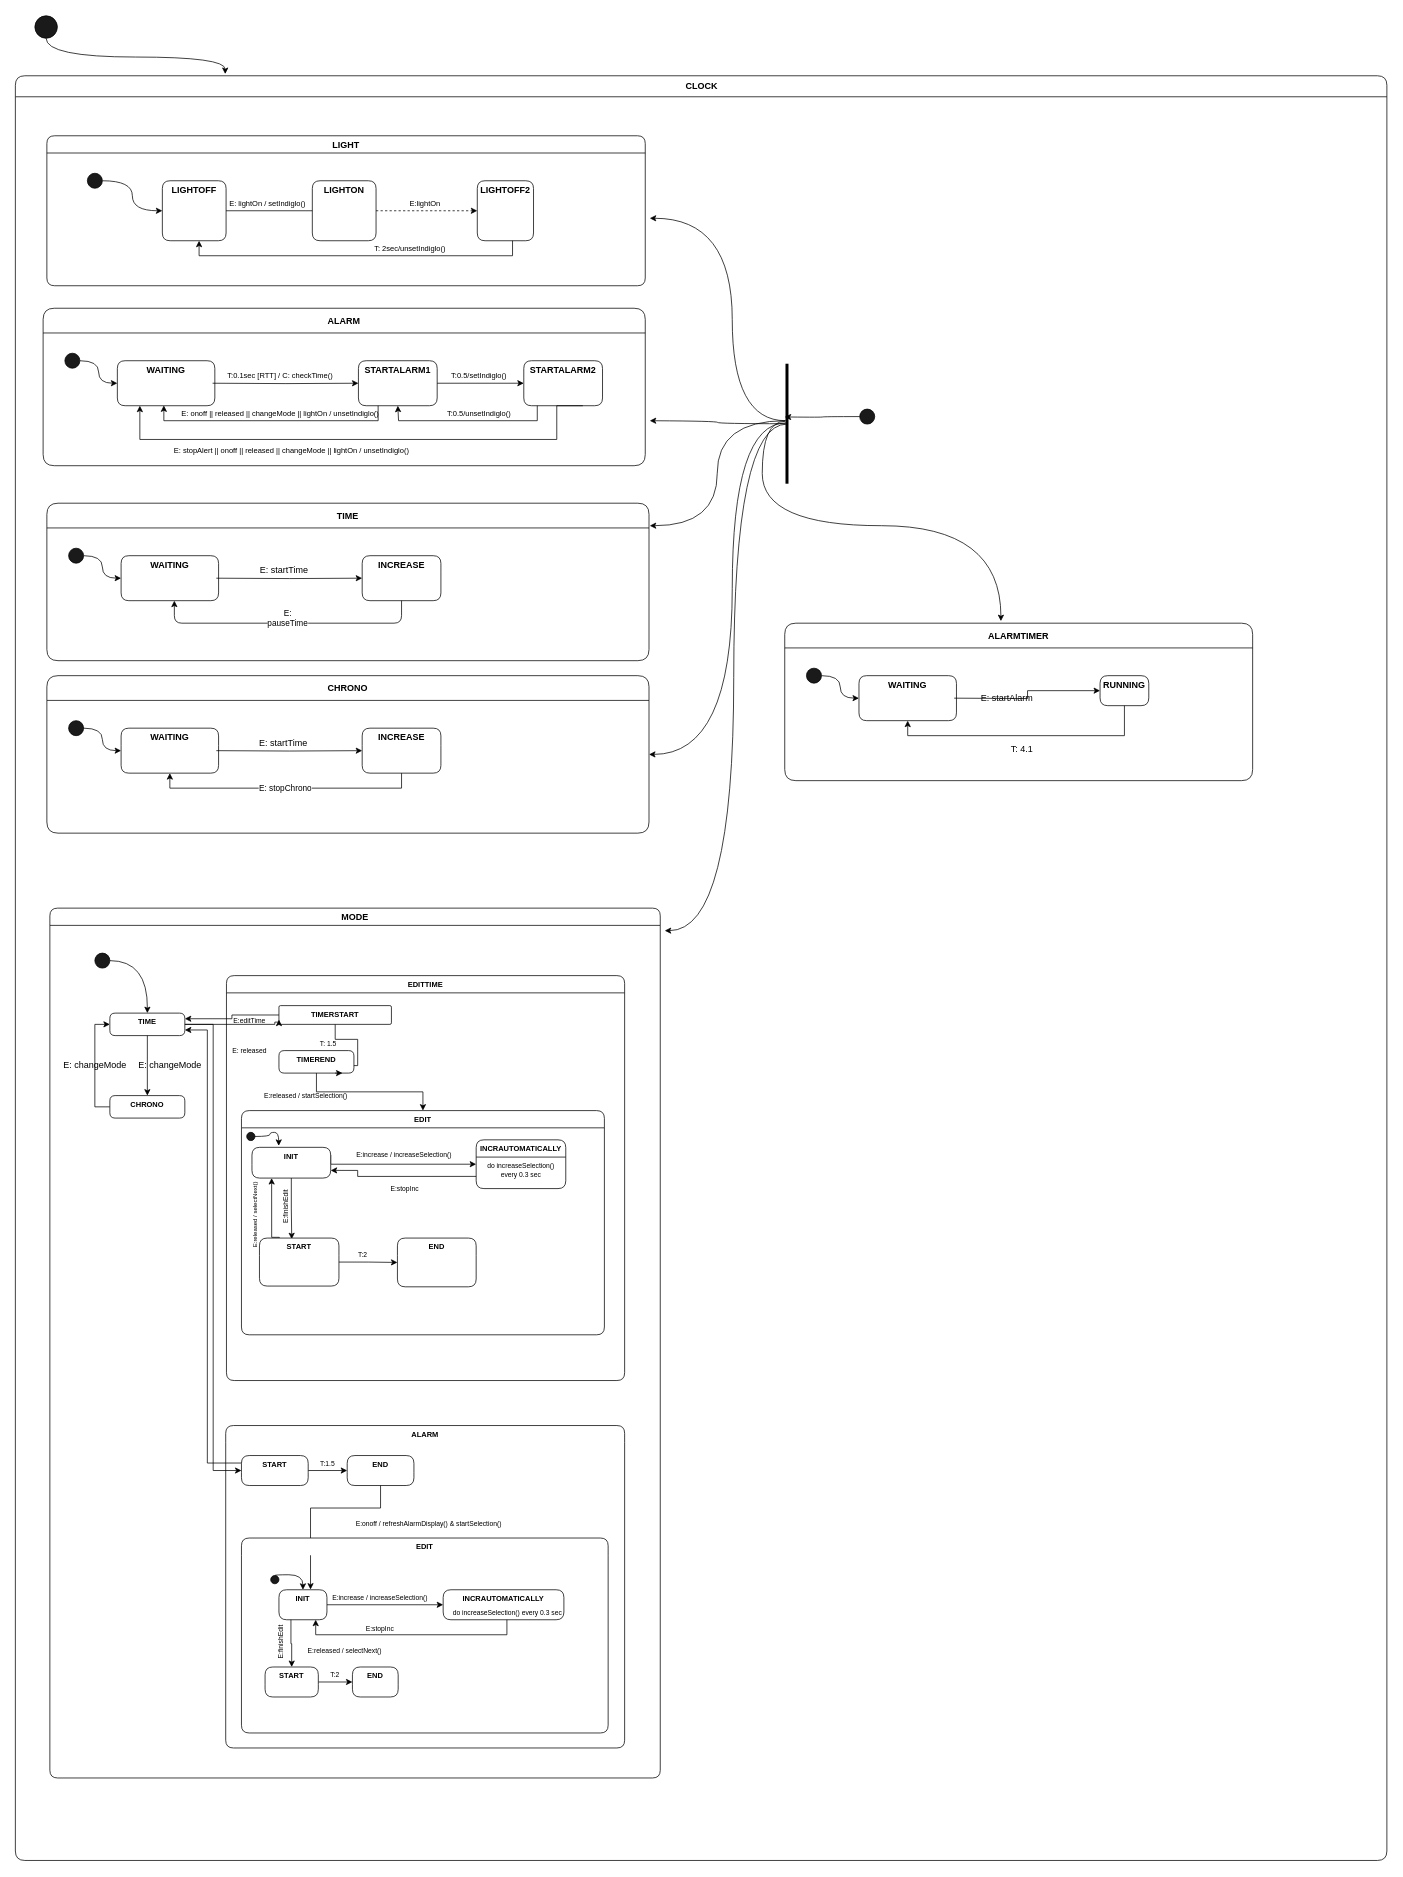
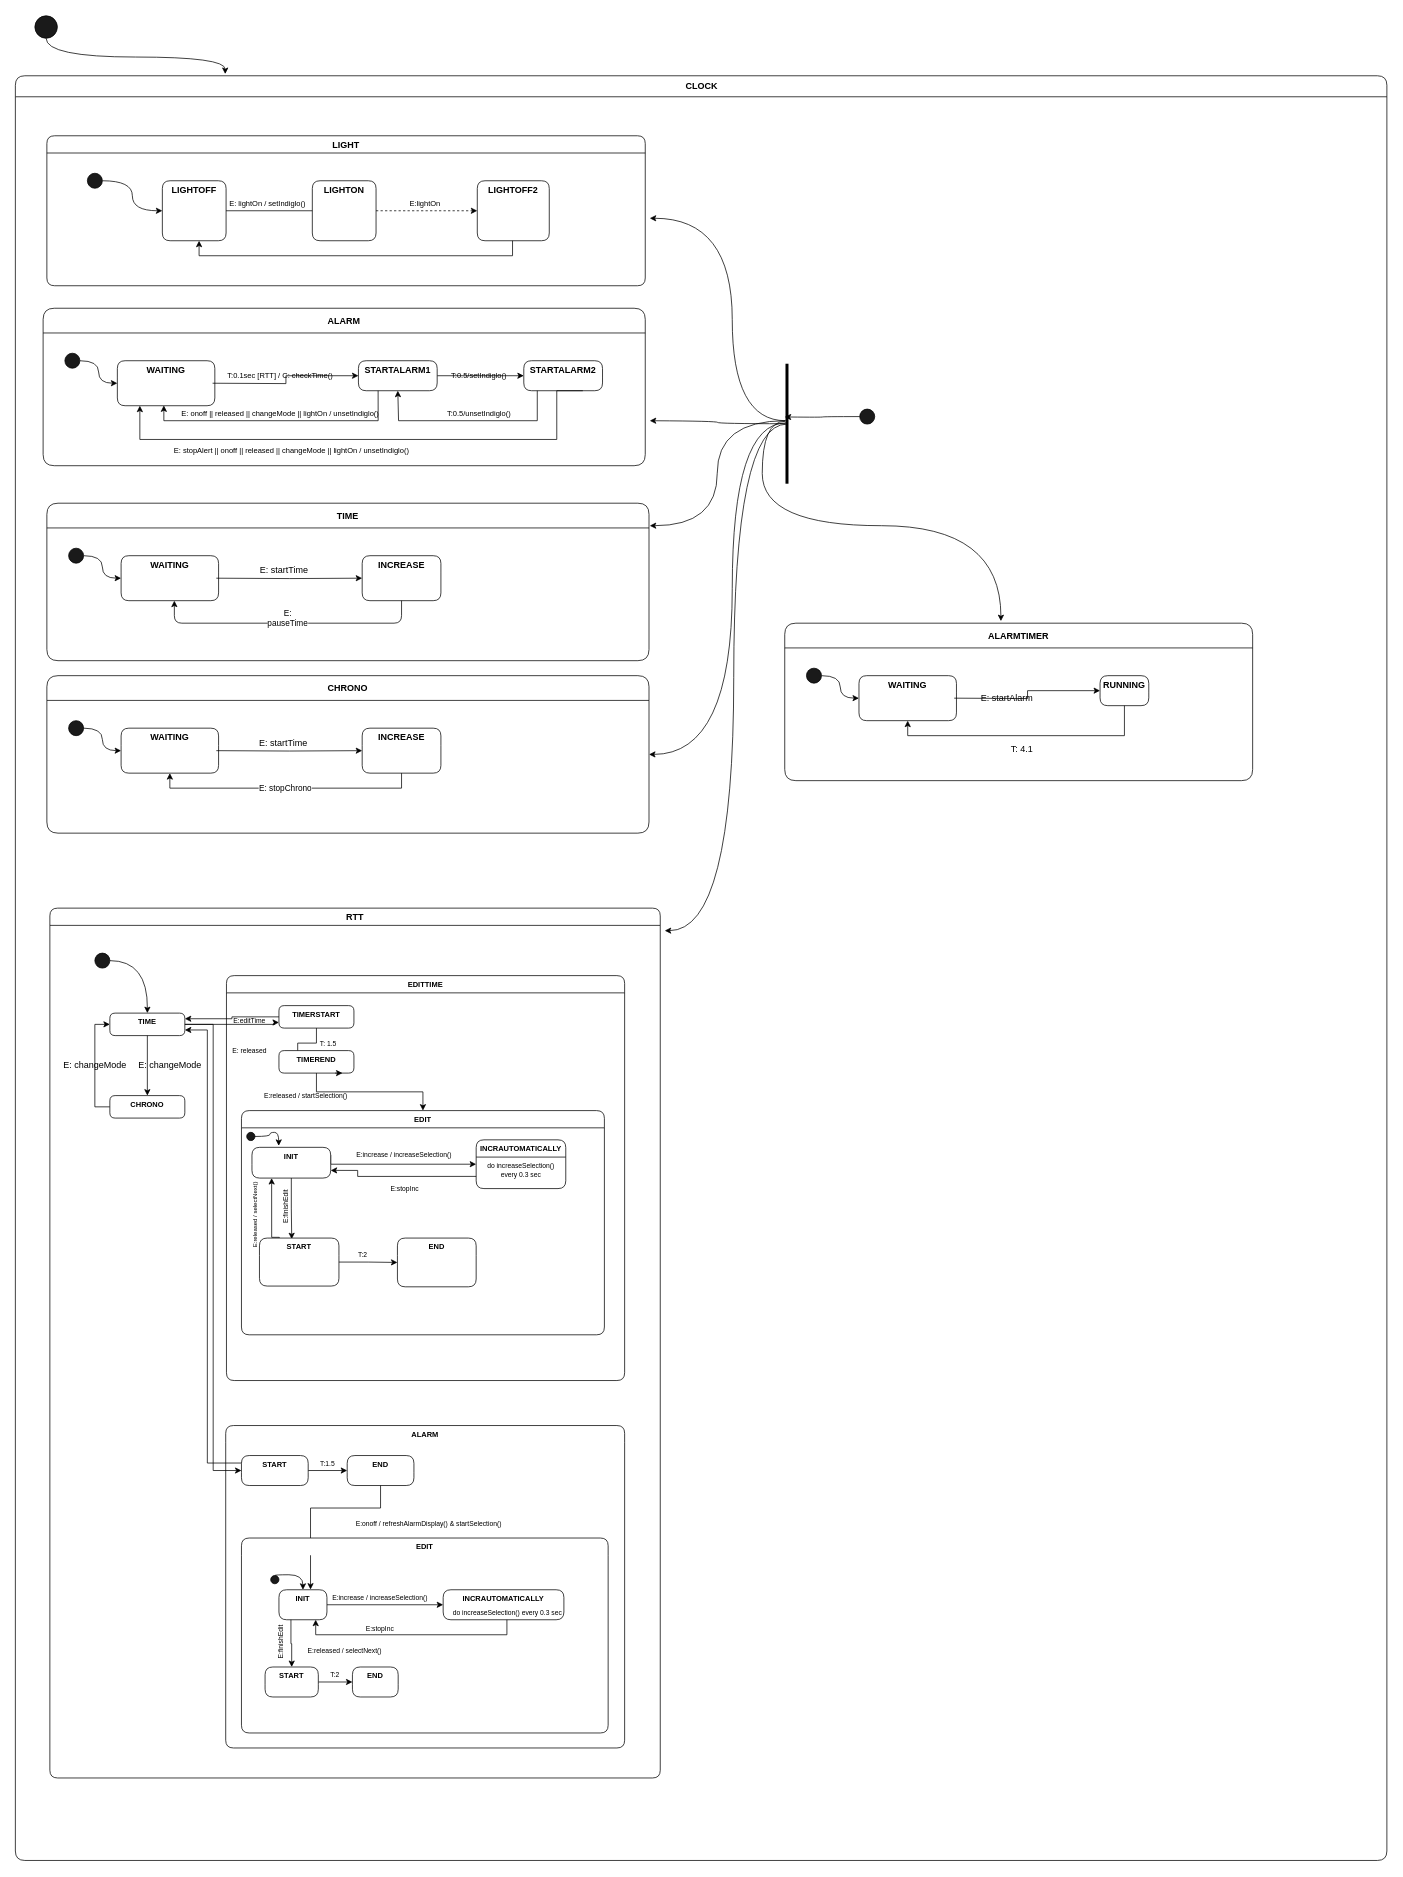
- <mxCell id="8" value="LIGHTOFF2" style="swimlane;rounded=1;swimlaneLine=0;" parent="3" vertex="1"><mxGeometry x="574" y="60" width="75" height="80" as="geometry" /></mxCell>
+ <mxCell id="8" value="LIGHTOFF2" style="swimlane;rounded=1;swimlaneLine=0;" parent="3" vertex="1"><mxGeometry x="574" y="60" width="96" height="80" as="geometry" /></mxCell>
- <mxCell id="11" value="&lt;font style=&quot;font-size: 10px&quot;&gt;T: 2sec/&lt;/font&gt;&lt;span style=&quot;font-size: 10px&quot;&gt;unsetIndiglo()&lt;/span&gt;" style="text;html=1;align=center;verticalAlign=middle;resizable=0;points=[];;autosize=1;" parent="3" vertex="1"><mxGeometry x="429" y="140" width="110" height="20" as="geometry" /></mxCell>
- <mxCell id="19" value="STARTALARM1" style="swimlane;rounded=1;swimlaneLine=0;" parent="14" vertex="1"><mxGeometry x="420.5" y="70" width="105" height="60" as="geometry" /></mxCell>
+ <mxCell id="19" value="STARTALARM1" style="swimlane;rounded=1;swimlaneLine=0;" parent="14" vertex="1"><mxGeometry x="420.5" y="70" width="105" height="40" as="geometry" /></mxCell>
- <mxCell id="21" value="STARTALARM2" style="swimlane;rounded=1;swimlaneLine=0;" parent="14" vertex="1"><mxGeometry x="641" y="70" width="105" height="60" as="geometry" /></mxCell>
+ <mxCell id="21" value="STARTALARM2" style="swimlane;rounded=1;swimlaneLine=0;" parent="14" vertex="1"><mxGeometry x="641" y="70" width="105" height="40" as="geometry" /></mxCell>
- <mxCell id="30" value="MODE" style="swimlane;rounded=1;" parent="2" vertex="1"><mxGeometry x="46" y="1110" width="814" height="1160" as="geometry"><mxRectangle x="36" y="550" width="70" height="23" as="alternateBounds" /></mxGeometry></mxCell>
+ <mxCell id="30" value="RTT" style="swimlane;rounded=1;" parent="2" vertex="1"><mxGeometry x="46" y="1110" width="814" height="1160" as="geometry"><mxRectangle x="36" y="550" width="70" height="23" as="alternateBounds" /></mxGeometry></mxCell>
- <mxCell id="34" value="TIMERSTART" style="swimlane;rounded=1;fontSize=10;swimlaneLine=0;" parent="32" vertex="1"><mxGeometry x="70" y="40" width="150" height="25" as="geometry" /></mxCell>
+ <mxCell id="34" value="TIMERSTART" style="swimlane;rounded=1;fontSize=10;swimlaneLine=0;" parent="32" vertex="1"><mxGeometry x="70" y="40" width="100" height="30" as="geometry" /></mxCell>
